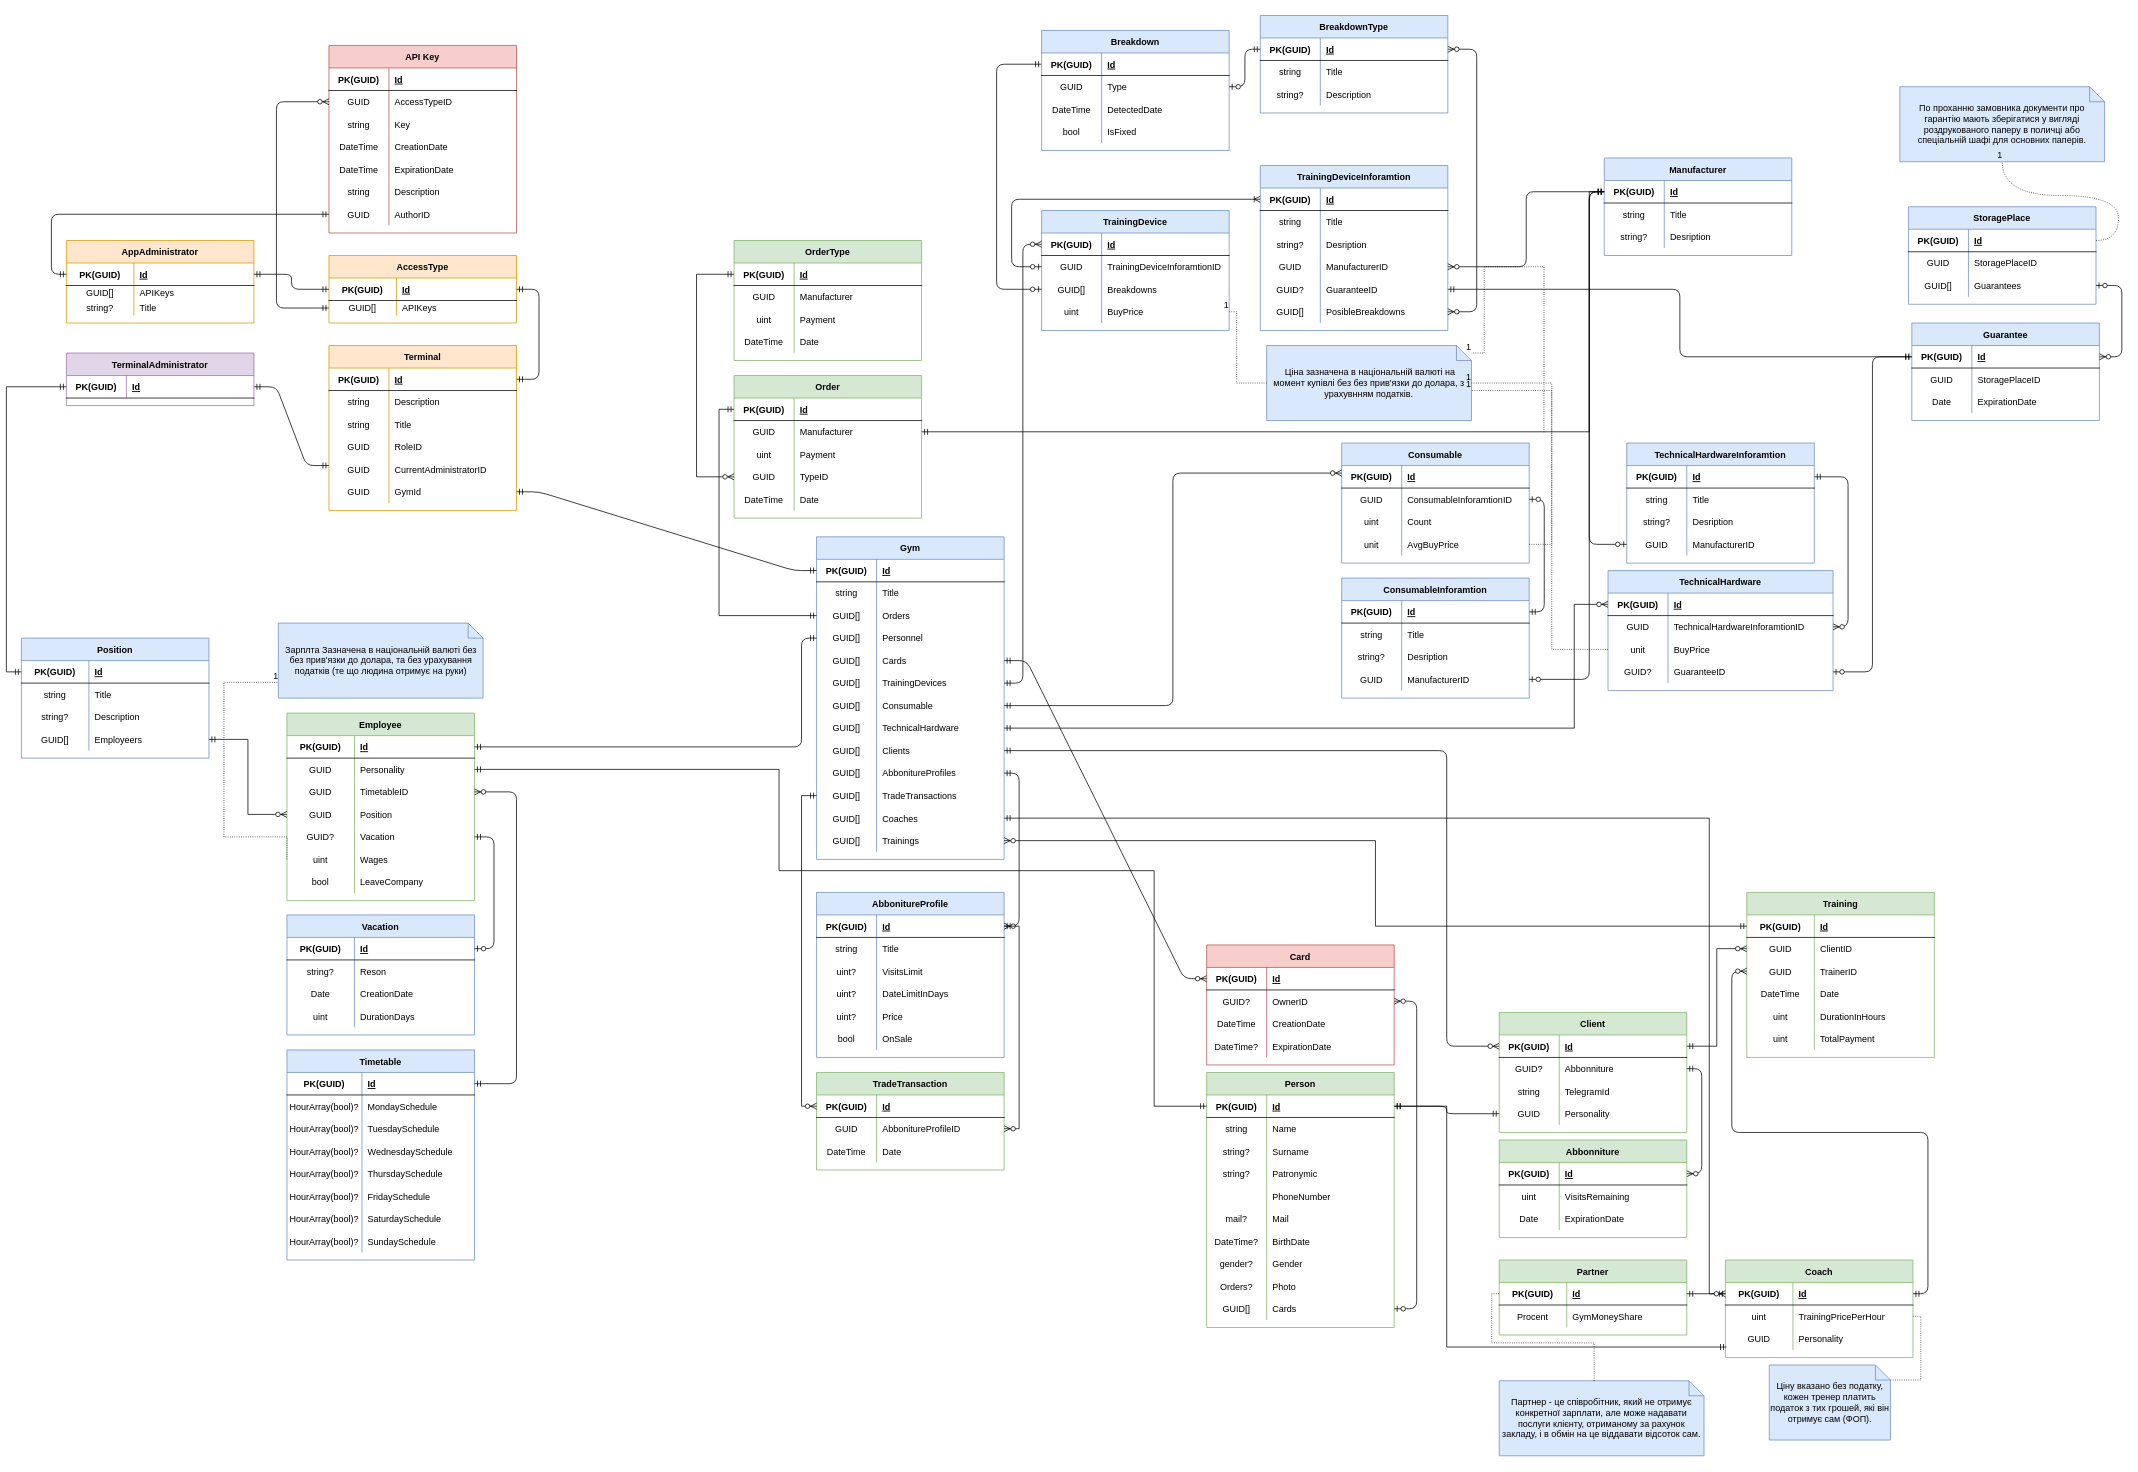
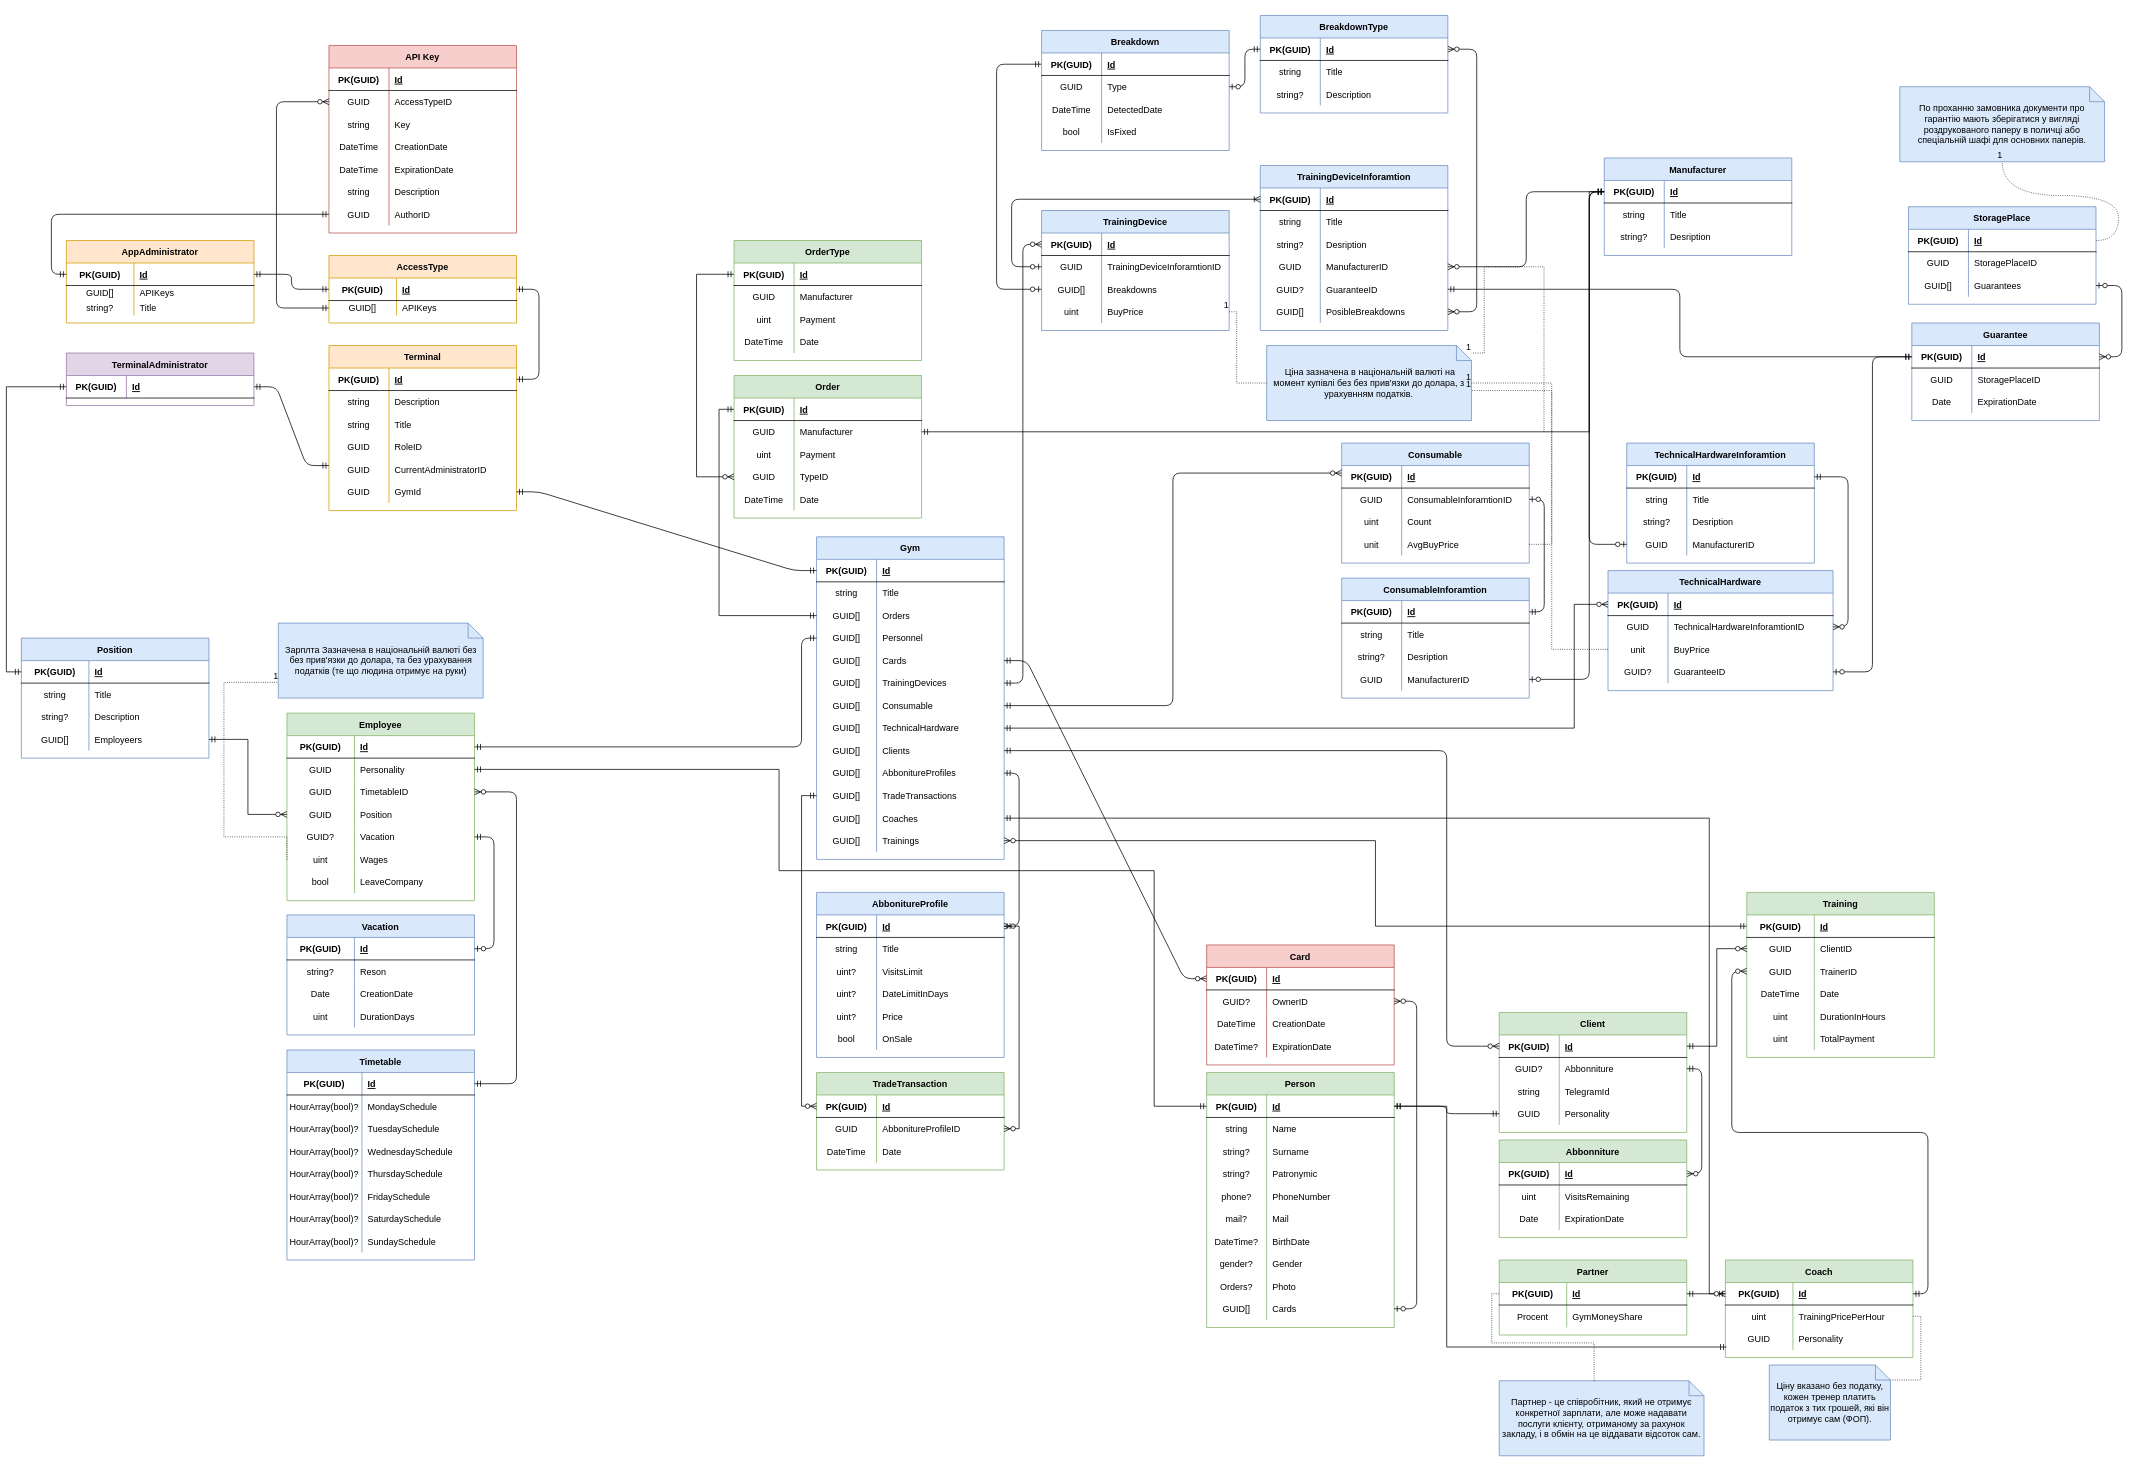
+ <mxCell id="57" value="phone?" style="shape=partialRectangle;connectable=0;fillColor=none;top=0;left=0;bottom=0;right=0;editable=1;overflow=hidden;" parent="56" vertex="1"><mxGeometry width="80" height="30" as="geometry" /></mxCell>
